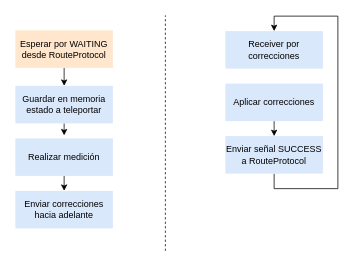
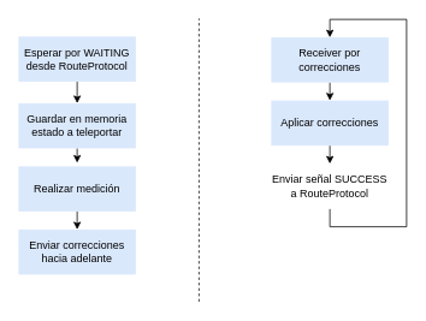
- <mxCell id="3" value="Esperar por WAITING desde RouteProtocol" style="rounded=0;whiteSpace=wrap;html=1;fillColor=#ffe6cc;strokeColor=none;" parent="1" vertex="1"><mxGeometry x="20" y="40" width="130" height="50" as="geometry" /></mxCell>
+ <mxCell id="3" value="Esperar por WAITING desde RouteProtocol" style="rounded=0;whiteSpace=wrap;html=1;fillColor=#dae8fc;strokeColor=none;" parent="1" vertex="1"><mxGeometry x="20" y="40" width="130" height="50" as="geometry" /></mxCell>
+ <mxCell id="7" style="edgeStyle=orthogonalEdgeStyle;rounded=0;orthogonalLoop=1;jettySize=auto;html=1;exitX=0.5;exitY=1;exitDx=0;exitDy=0;entryX=0.5;entryY=0;entryDx=0;entryDy=0;" edge="1" parent="1" source="8" target="10"><mxGeometry relative="1" as="geometry" /></mxCell>
- <mxCell id="12" value="Enviar señal SUCCESS a RouteProtocol" style="rounded=0;whiteSpace=wrap;html=1;fillColor=#dae8fc;strokeColor=none;" vertex="1" parent="1"><mxGeometry x="300" y="181" width="130" height="50" as="geometry" /></mxCell>
+ <mxCell id="12" value="Enviar señal SUCCESS a RouteProtocol" style="rounded=0;whiteSpace=wrap;html=1;fillColor=#ffffff;strokeColor=none;" vertex="1" parent="1"><mxGeometry x="300" y="181" width="130" height="50" as="geometry" /></mxCell>
